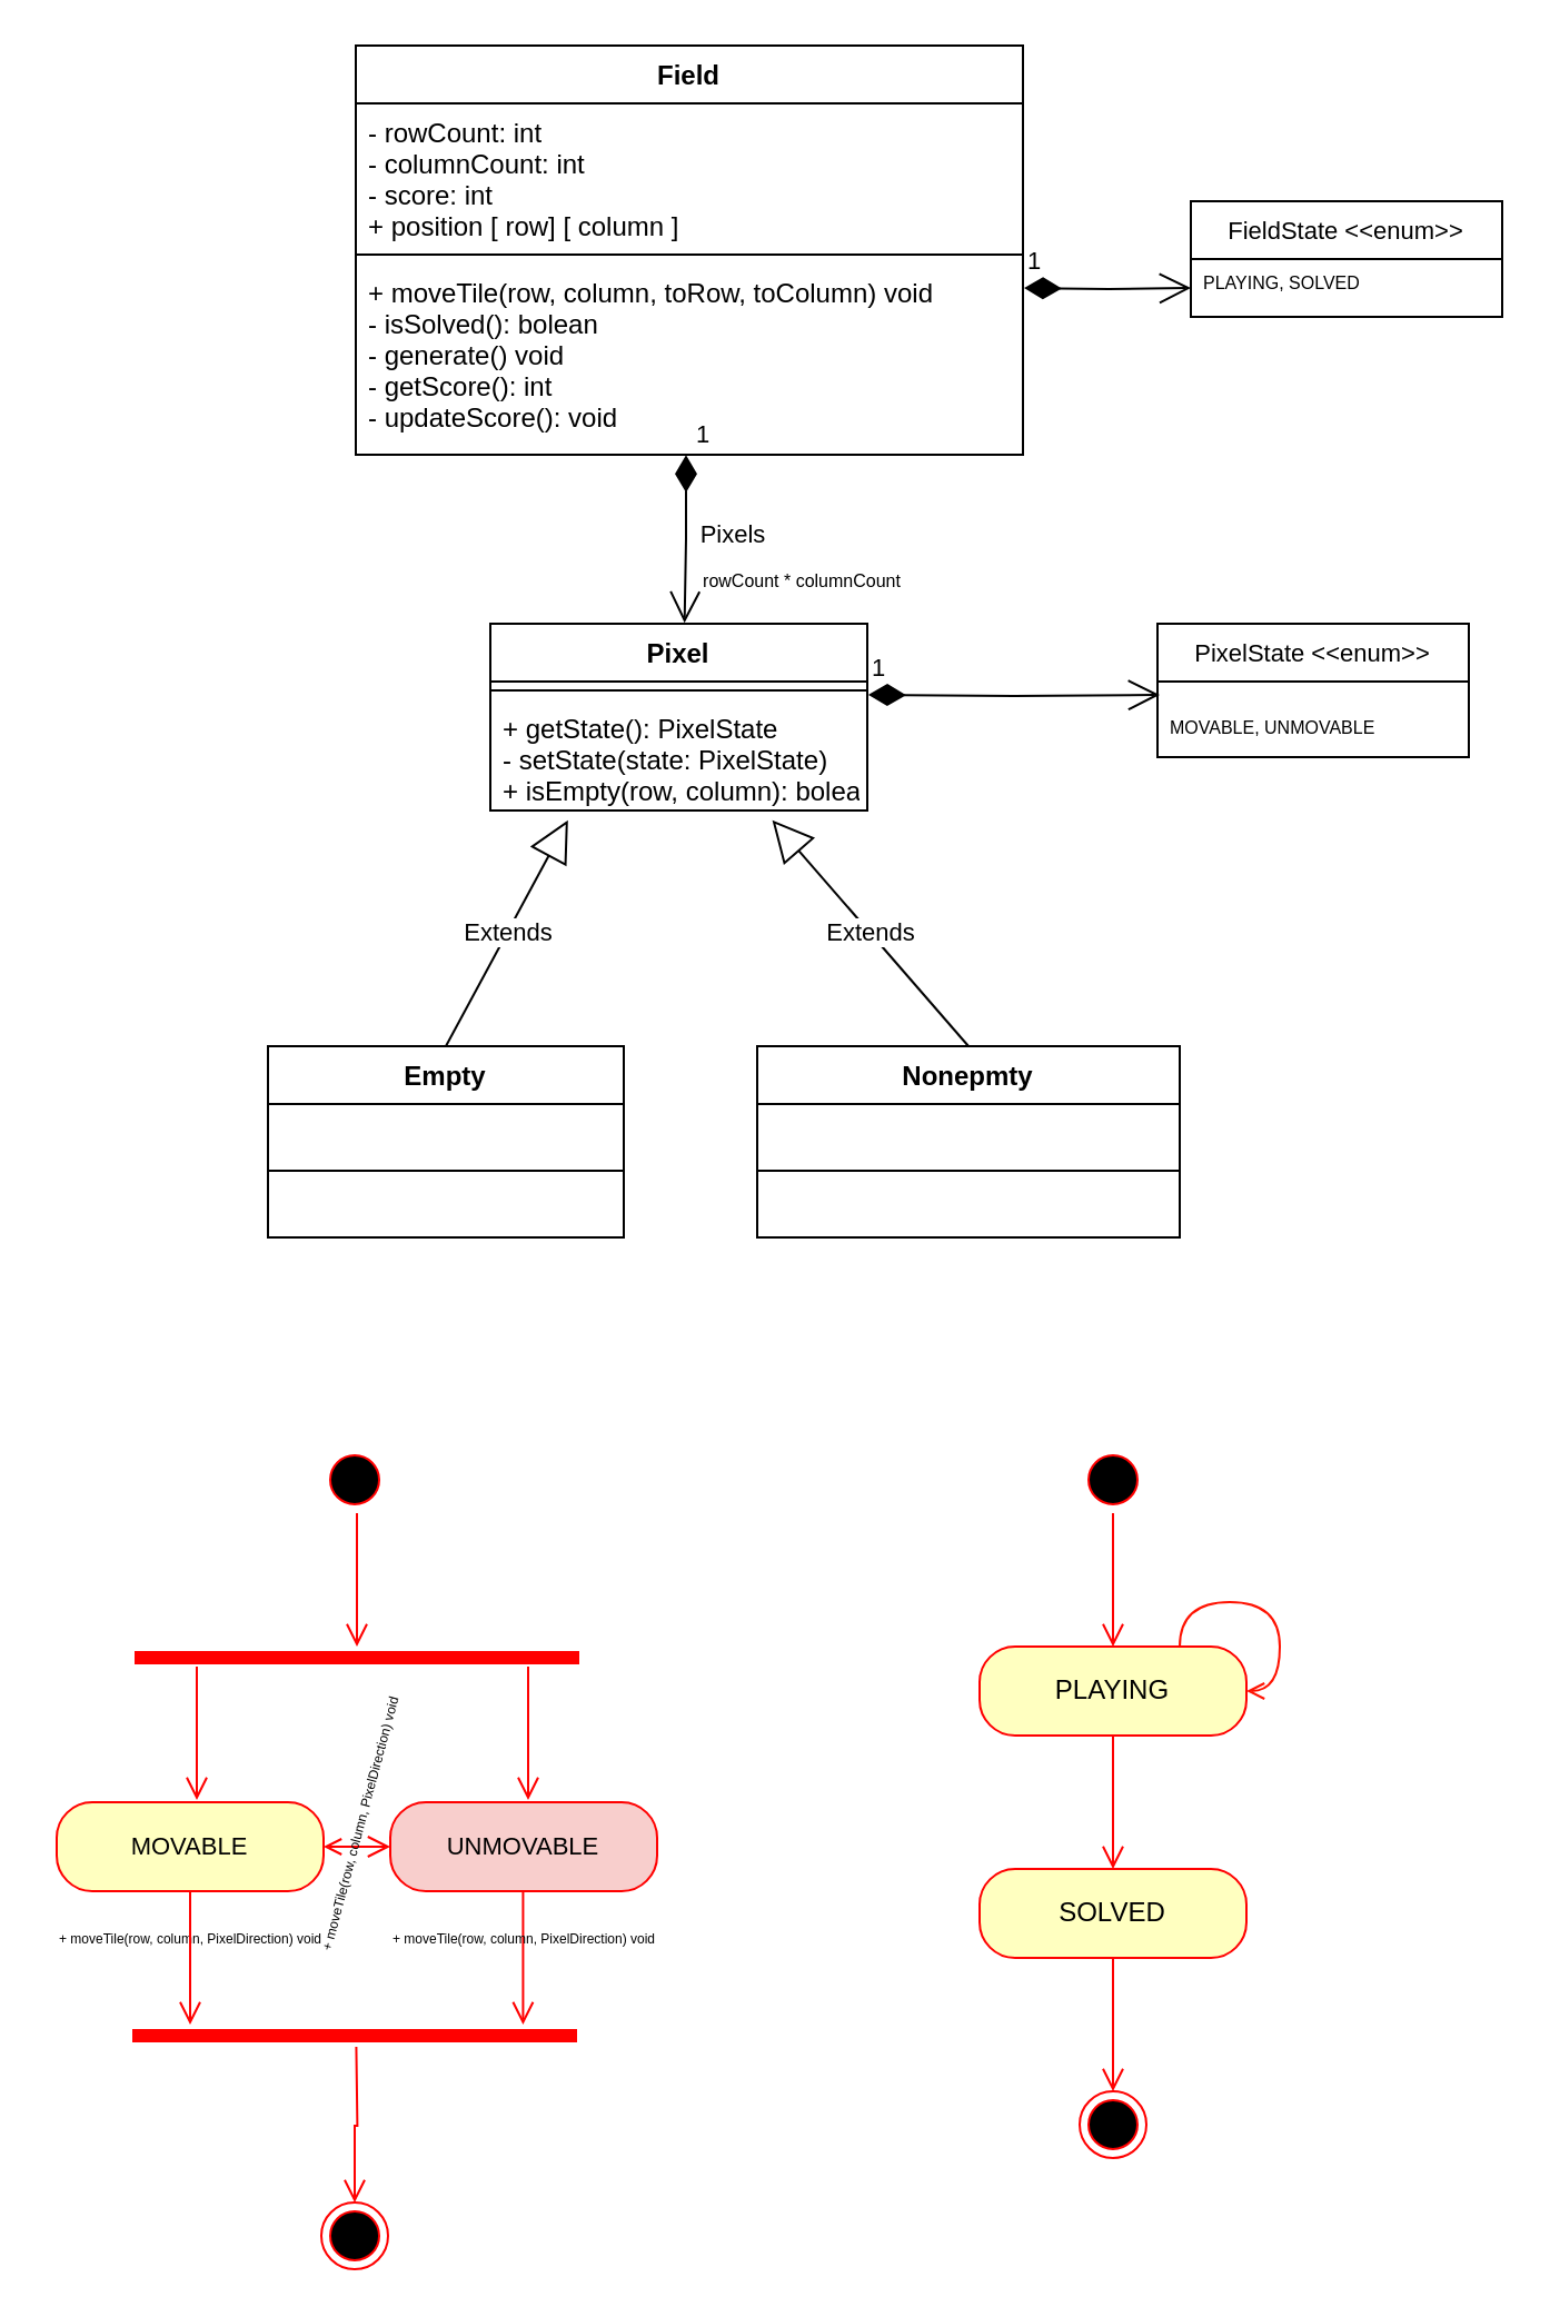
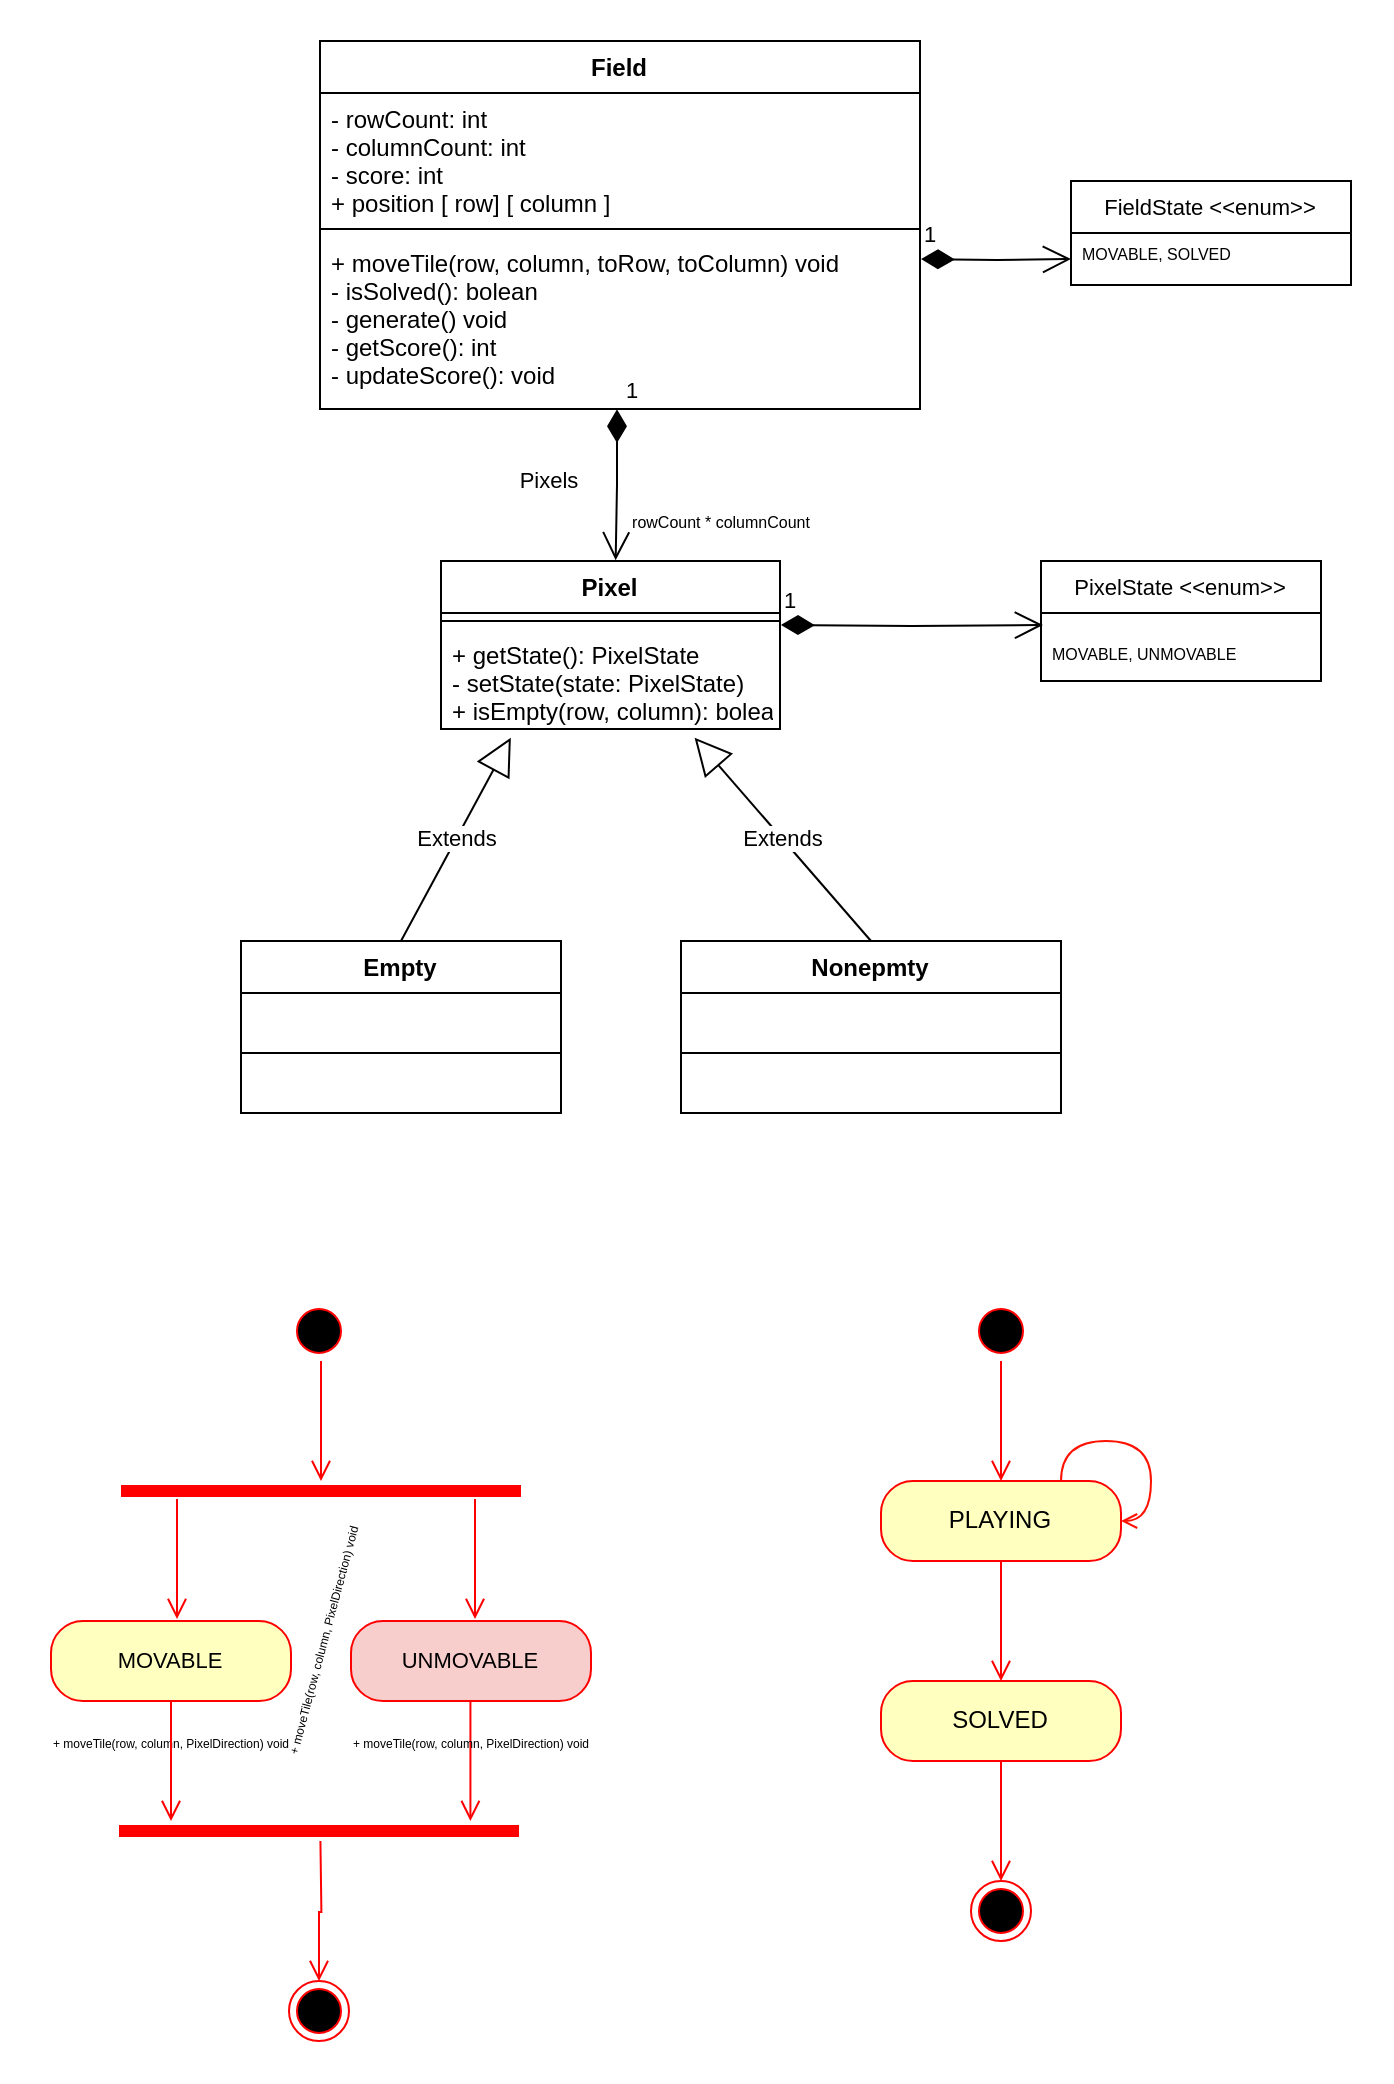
- <mxCell id="10" value="PLAYING, SOLVED" style="text;strokeColor=none;fillColor=none;align=left;verticalAlign=top;spacingLeft=4;spacingRight=4;overflow=hidden;rotatable=0;points=[[0,0.5],[1,0.5]];portConstraint=eastwest;fontSize=8;" parent="9" vertex="1"><mxGeometry y="26" width="140" height="26" as="geometry" /></mxCell>
+ <mxCell id="10" value="MOVABLE, SOLVED" style="text;strokeColor=none;fillColor=none;align=left;verticalAlign=top;spacingLeft=4;spacingRight=4;overflow=hidden;rotatable=0;points=[[0,0.5],[1,0.5]];portConstraint=eastwest;fontSize=8;" parent="9" vertex="1"><mxGeometry y="26" width="140" height="26" as="geometry" /></mxCell>
- <mxCell id="21" value="Pixels" style="text;html=1;align=center;verticalAlign=middle;resizable=0;points=[];autosize=1;strokeColor=none;fillColor=none;fontSize=11;" parent="1" vertex="1"><mxGeometry x="304" y="230" width="50" height="20" as="geometry" /></mxCell>
+ <mxCell id="21" value="Pixels" style="text;html=1;align=center;verticalAlign=middle;resizable=0;points=[];autosize=1;strokeColor=none;fillColor=none;fontSize=11;" parent="1" vertex="1"><mxGeometry x="249" y="230" width="50" height="20" as="geometry" /></mxCell>
- <mxCell id="42" value="" style="edgeStyle=orthogonalEdgeStyle;html=1;verticalAlign=bottom;endArrow=open;endSize=8;strokeColor=#ff0000;rounded=0;fontSize=11;exitX=1;exitY=0.5;exitDx=0;exitDy=0;entryX=0;entryY=0.5;entryDx=0;entryDy=0;startArrow=open;startFill=0;targetPerimeterSpacing=8;sourcePerimeterSpacing=6;" edge="1" parent="1" source="19" target="18"><mxGeometry relative="1" as="geometry"><mxPoint x="144.43" y="930" as="targetPoint" /><mxPoint x="144.43" y="870" as="sourcePoint" /></mxGeometry></mxCell>
